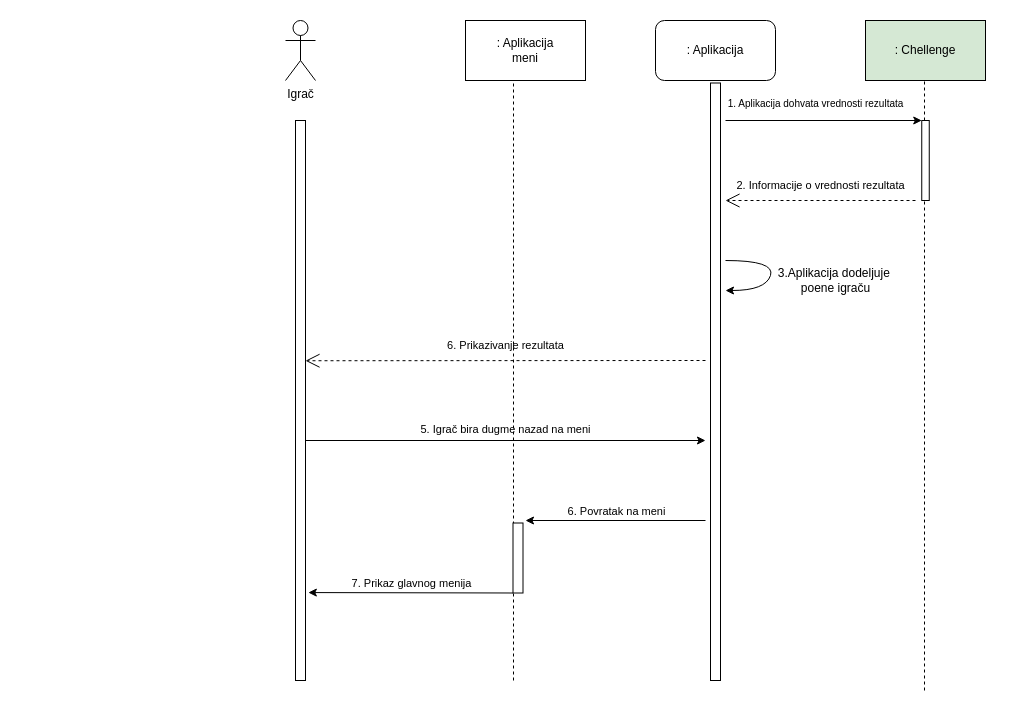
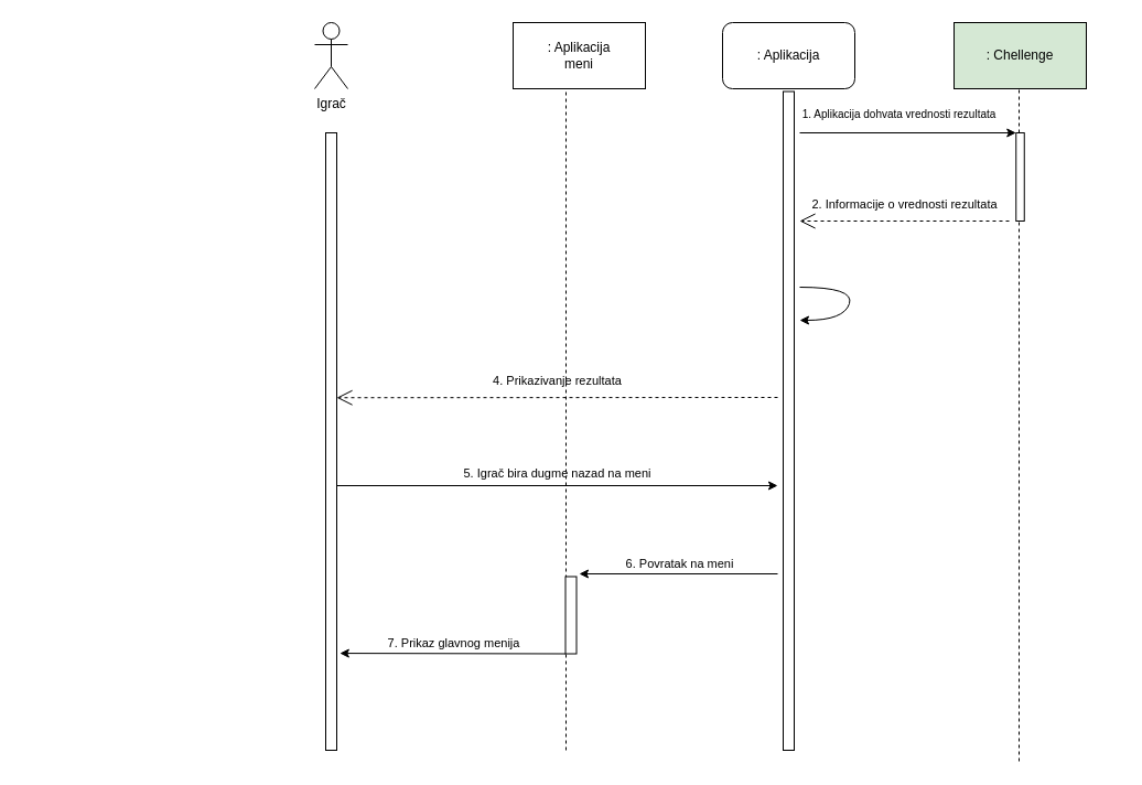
- <mxCell id="25" value="&lt;div&gt;3.Aplikacija dodeljuje&amp;nbsp;&lt;/div&gt;&lt;div&gt;poene igraču&lt;/div&gt;" style="text;html=1;align=center;verticalAlign=middle;resizable=0;points=[];autosize=1;strokeColor=none;fillColor=none;labelBackgroundColor=none;" parent="1" vertex="1"><mxGeometry x="765" y="260" width="140" height="40" as="geometry" /></mxCell>
- <mxCell id="12" value="&lt;font style=&quot;font-size: 11px;&quot;&gt;6. Prikazivanje rezultata&lt;/font&gt;" style="text;html=1;align=center;verticalAlign=middle;resizable=0;points=[];autosize=1;strokeColor=none;fillColor=none;labelBackgroundColor=none;" parent="1" vertex="1"><mxGeometry x="435" y="330" width="140" height="30" as="geometry" /></mxCell>
+ <mxCell id="12" value="&lt;font style=&quot;font-size: 11px;&quot;&gt;4. Prikazivanje rezultata&lt;/font&gt;" style="text;html=1;align=center;verticalAlign=middle;resizable=0;points=[];autosize=1;strokeColor=none;fillColor=none;labelBackgroundColor=none;" parent="1" vertex="1"><mxGeometry x="435" y="330" width="140" height="30" as="geometry" /></mxCell>
